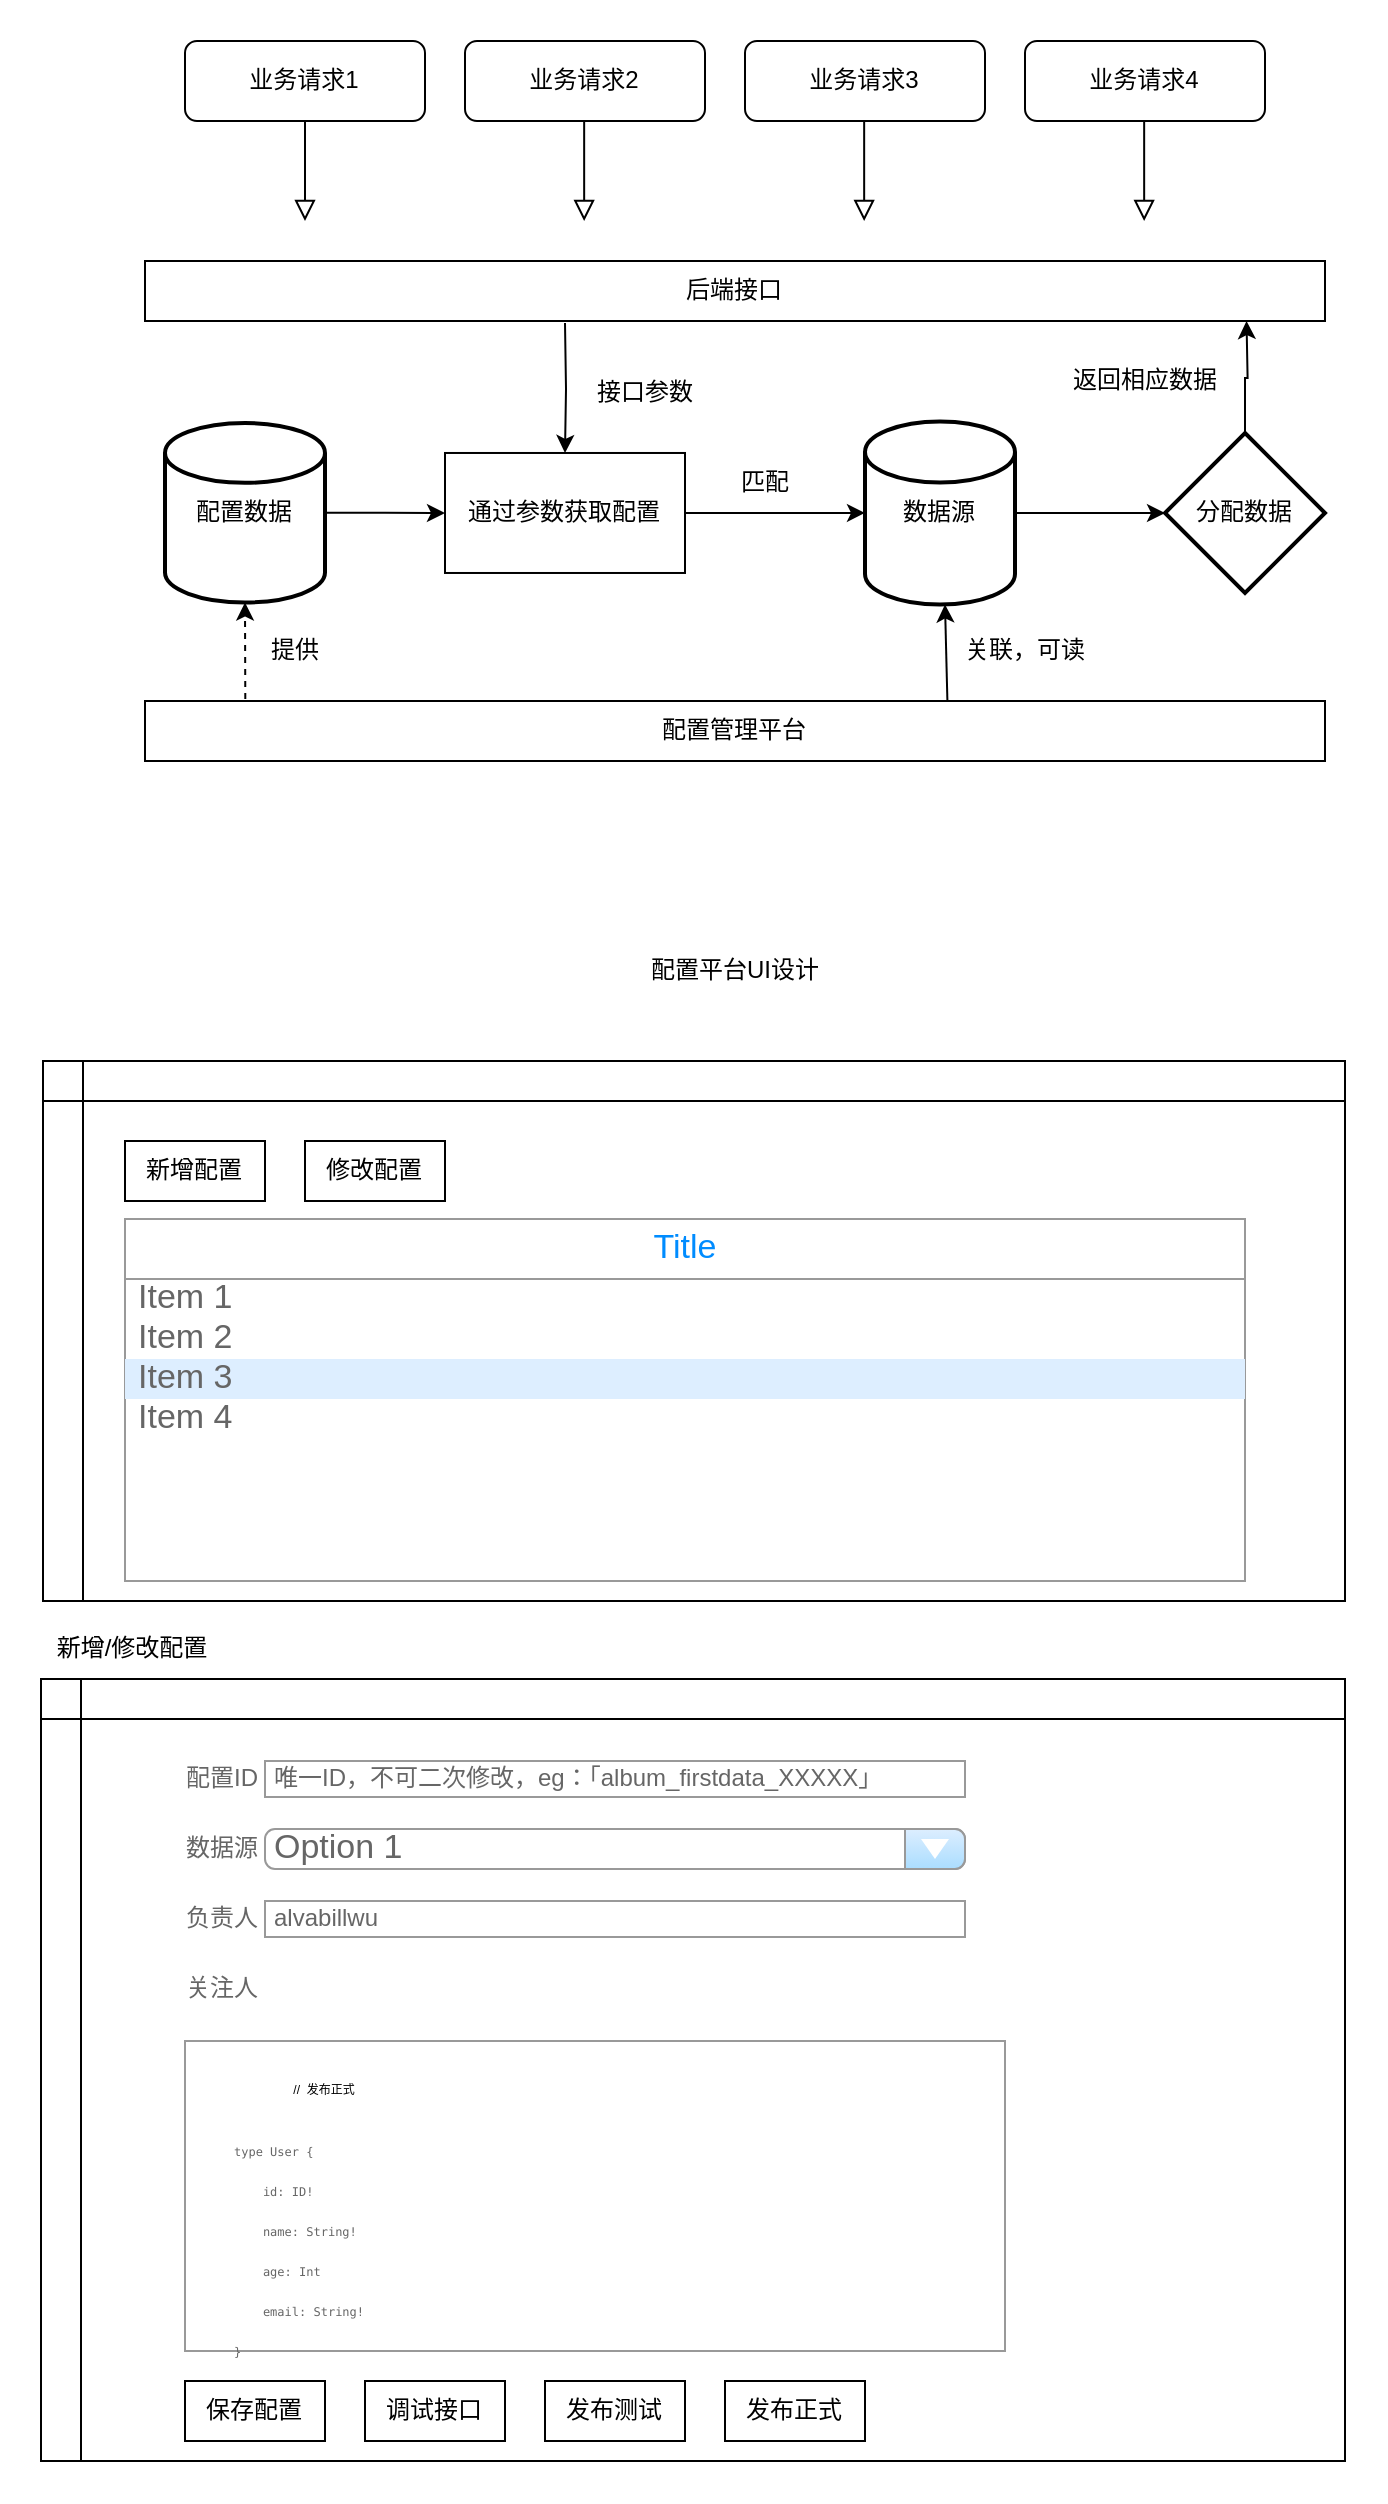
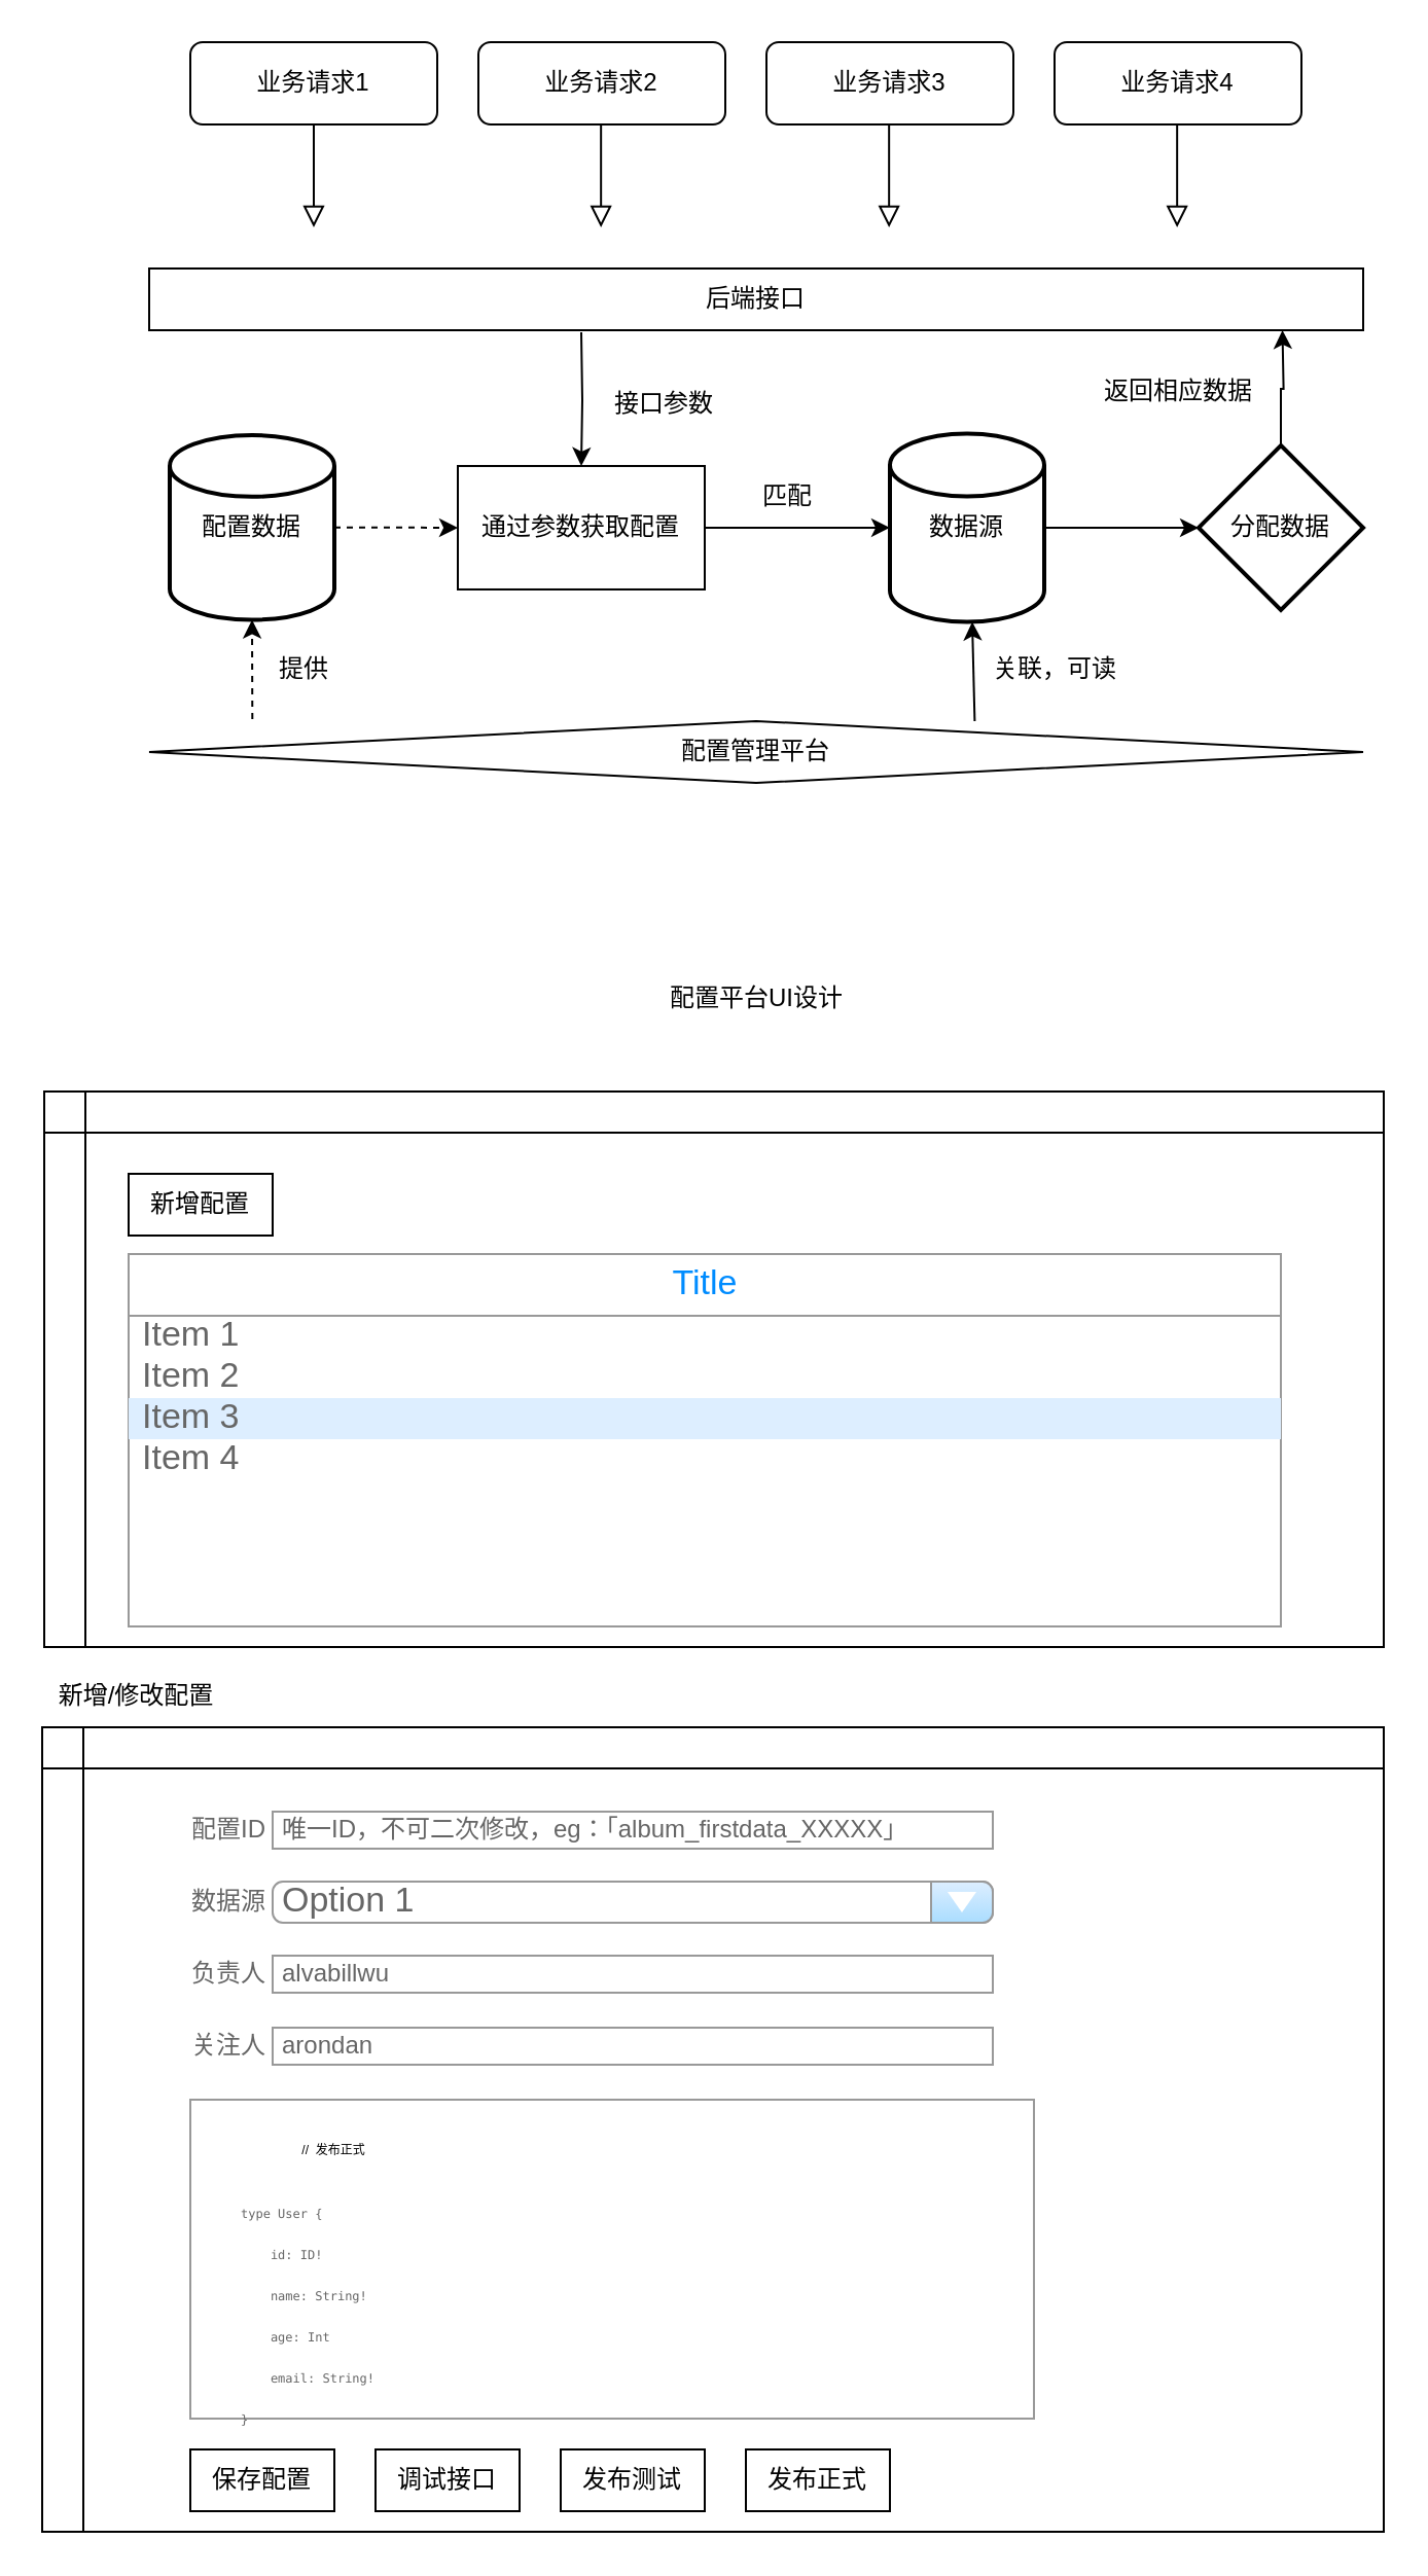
- <mxCell id="21" style="edgeStyle=orthogonalEdgeStyle;rounded=0;orthogonalLoop=1;jettySize=auto;html=1;exitX=1;exitY=0.5;exitDx=0;exitDy=0;exitPerimeter=0;entryX=0;entryY=0.5;entryDx=0;entryDy=0;" edge="1" parent="1" source="22" target="13"><mxGeometry relative="1" as="geometry" /></mxCell>
+ <mxCell id="21" style="edgeStyle=orthogonalEdgeStyle;rounded=0;orthogonalLoop=1;jettySize=auto;html=1;exitX=1;exitY=0.5;exitDx=0;exitDy=0;exitPerimeter=0;entryX=0;entryY=0.5;entryDx=0;entryDy=0;dashed=1;" edge="1" parent="1" source="22" target="13"><mxGeometry relative="1" as="geometry" /></mxCell>
- <mxCell id="23" value="配置管理平台" style="rounded=0;whiteSpace=wrap;html=1;" vertex="1" parent="1"><mxGeometry x="72" y="350" width="590" height="30" as="geometry" /></mxCell>
+ <mxCell id="23" value="配置管理平台" style="rhombus;whiteSpace=wrap;html=1;" vertex="1" parent="1"><mxGeometry x="72" y="350" width="590" height="30" as="geometry" /></mxCell>
- <mxCell id="31" value="修改配置" style="rounded=0;whiteSpace=wrap;html=1;" vertex="1" parent="1"><mxGeometry x="152" y="570" width="70" height="30" as="geometry" /></mxCell>
+ <mxCell id="46" value="arondan" style="strokeWidth=1;shadow=0;dashed=0;align=center;html=1;shape=mxgraph.mockup.forms.rrect;fillColor=#ffffff;rSize=0;fontColor=#666666;align=left;spacingLeft=3;strokeColor=#999999;" vertex="1" parent="1"><mxGeometry x="132" y="985" width="350" height="18" as="geometry" /></mxCell>
